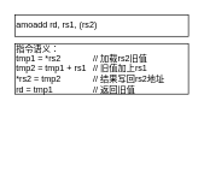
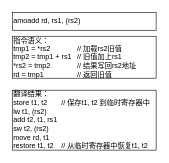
+ <mxCell id="4" value="翻译结果：&lt;br&gt;store t1, t2&lt;span style=&quot;white-space: pre;&quot;&gt;&#09;&lt;/span&gt;// 保存t1, t2 到临时寄存器中&lt;br&gt;lw t1, (rs2)&lt;br&gt;add t2, t1, rs1&lt;br&gt;sw t2, (rs2)&lt;br&gt;move rd, t1&lt;br&gt;restore t1, t2&lt;span style=&quot;white-space: pre;&quot;&gt;&#09;&lt;/span&gt;// 从临时寄存器中恢复t1, t2" style="text;html=1;strokeColor=default;fillColor=none;align=left;verticalAlign=middle;whiteSpace=wrap;rounded=0;" vertex="1" parent="1"><mxGeometry x="20" y="150" width="240" height="100" as="geometry" /></mxCell>
